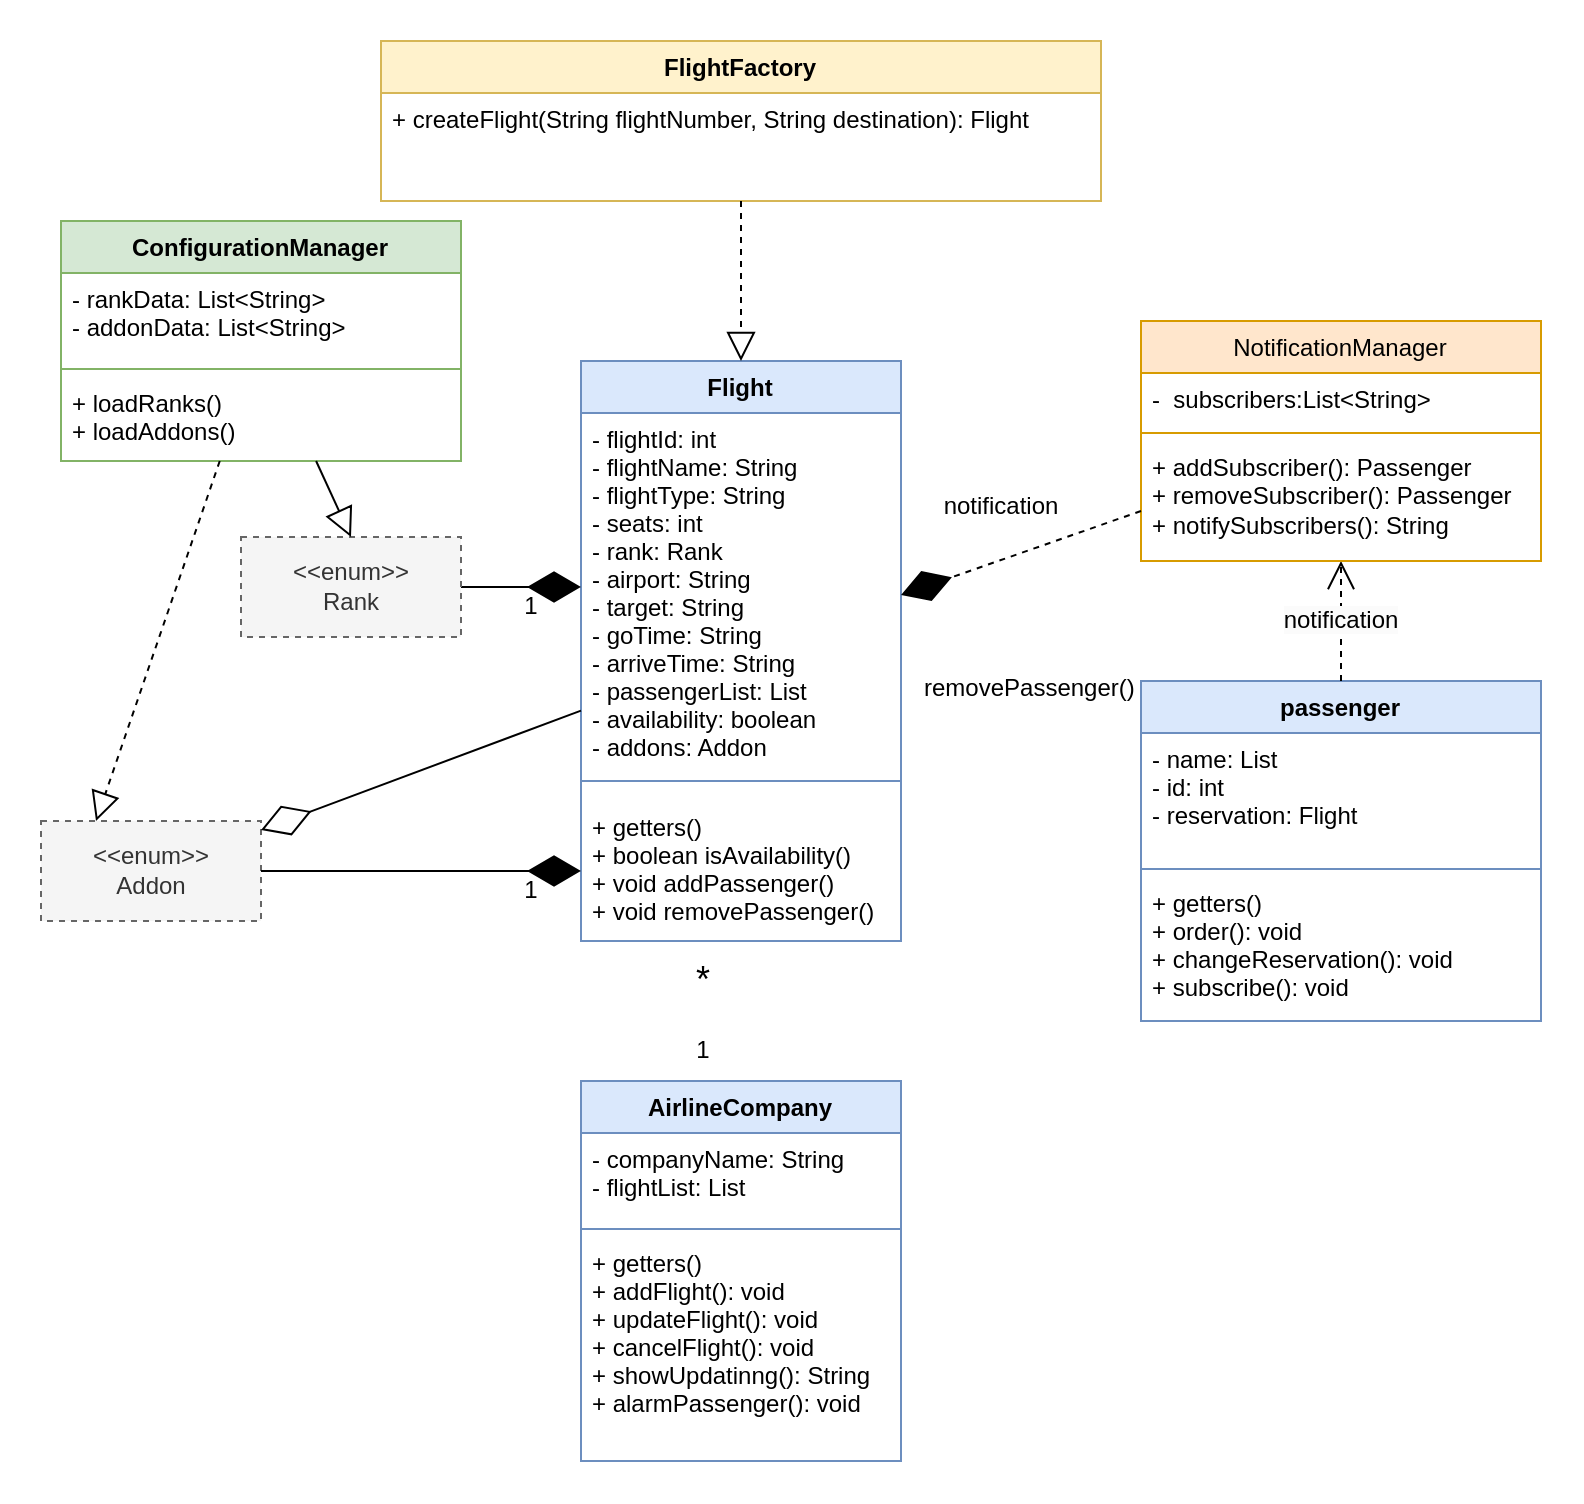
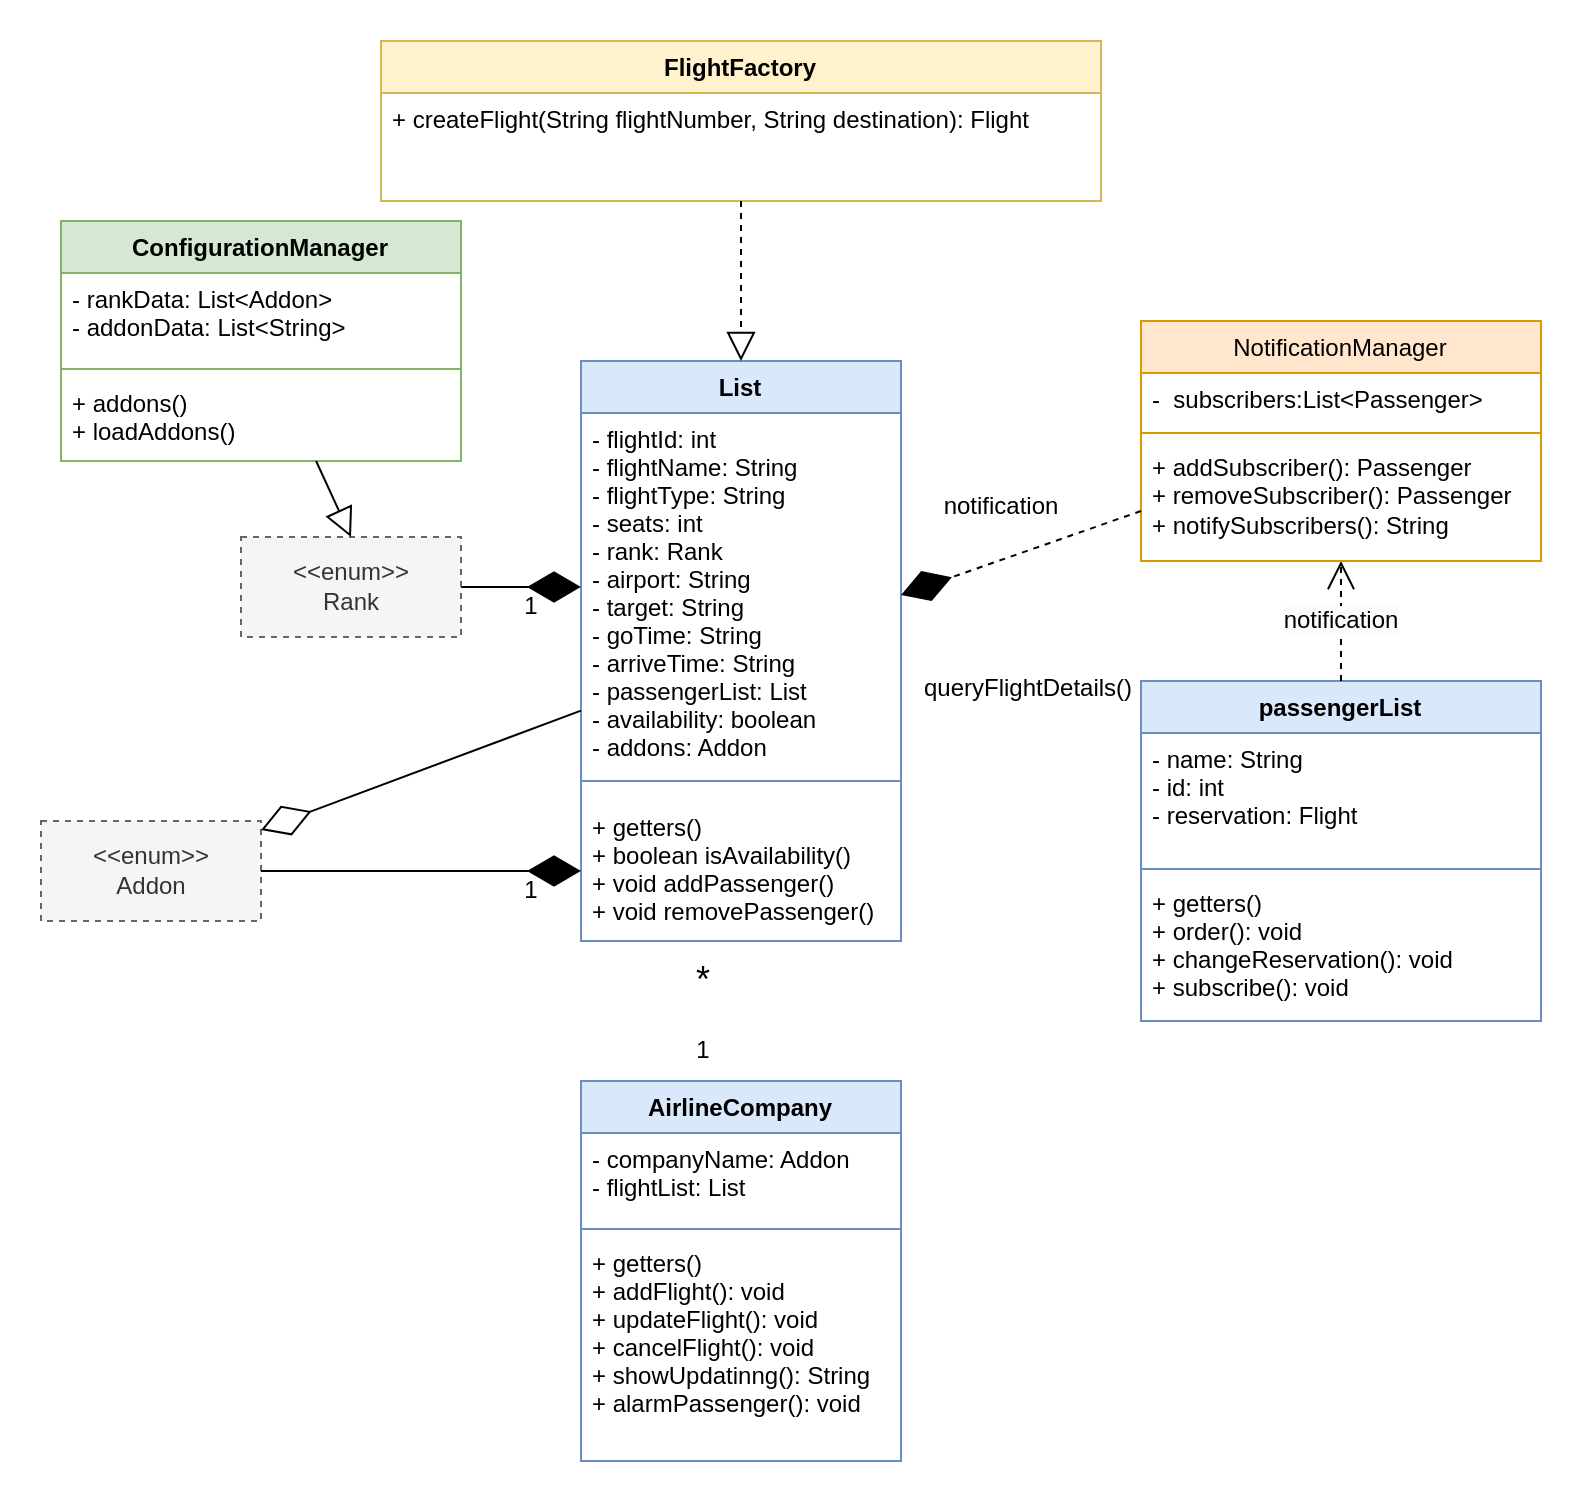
- <mxCell id="35" value="- rankData: List&amp;lt;String&amp;gt;&lt;div&gt;-&amp;nbsp;addonData: List&amp;lt;String&amp;gt;&lt;/div&gt;" style="text;strokeColor=none;fillColor=none;align=left;verticalAlign=top;spacingLeft=4;spacingRight=4;overflow=hidden;rotatable=0;points=[[0,0.5],[1,0.5]];portConstraint=eastwest;whiteSpace=wrap;html=1;" vertex="1" parent="34"><mxGeometry y="26" width="200" height="44" as="geometry" /></mxCell>
+ <mxCell id="35" value="- rankData: List&amp;lt;Addon&amp;gt;&lt;div&gt;-&amp;nbsp;addonData: List&amp;lt;String&amp;gt;&lt;/div&gt;" style="text;strokeColor=none;fillColor=none;align=left;verticalAlign=top;spacingLeft=4;spacingRight=4;overflow=hidden;rotatable=0;points=[[0,0.5],[1,0.5]];portConstraint=eastwest;whiteSpace=wrap;html=1;" vertex="1" parent="34"><mxGeometry y="26" width="200" height="44" as="geometry" /></mxCell>
- <mxCell id="2" value="Flight" style="swimlane;fontStyle=1;align=center;verticalAlign=top;childLayout=stackLayout;horizontal=1;startSize=26;horizontalStack=0;resizeParent=1;resizeParentMax=0;resizeLast=0;collapsible=1;marginBottom=0;fillColor=#dae8fc;strokeColor=#6c8ebf;" vertex="1" parent="1"><mxGeometry x="290" y="180" width="160" height="290" as="geometry"><mxRectangle x="300" y="310" width="100" height="30" as="alternateBounds" /></mxGeometry></mxCell>
+ <mxCell id="2" value="List" style="swimlane;fontStyle=1;align=center;verticalAlign=top;childLayout=stackLayout;horizontal=1;startSize=26;horizontalStack=0;resizeParent=1;resizeParentMax=0;resizeLast=0;collapsible=1;marginBottom=0;fillColor=#dae8fc;strokeColor=#6c8ebf;" vertex="1" parent="1"><mxGeometry x="290" y="180" width="160" height="290" as="geometry"><mxRectangle x="300" y="310" width="100" height="30" as="alternateBounds" /></mxGeometry></mxCell>
- <mxCell id="24" value="-&amp;nbsp; subscribers:List&amp;lt;String&amp;gt;" style="text;strokeColor=none;fillColor=none;align=left;verticalAlign=top;spacingLeft=4;spacingRight=4;overflow=hidden;rotatable=0;points=[[0,0.5],[1,0.5]];portConstraint=eastwest;whiteSpace=wrap;html=1;" vertex="1" parent="23"><mxGeometry y="26" width="200" height="26" as="geometry" /></mxCell>
+ <mxCell id="24" value="-&amp;nbsp; subscribers:List&amp;lt;Passenger&amp;gt;" style="text;strokeColor=none;fillColor=none;align=left;verticalAlign=top;spacingLeft=4;spacingRight=4;overflow=hidden;rotatable=0;points=[[0,0.5],[1,0.5]];portConstraint=eastwest;whiteSpace=wrap;html=1;" vertex="1" parent="23"><mxGeometry y="26" width="200" height="26" as="geometry" /></mxCell>
- <mxCell id="37" value="+ loadRanks()&lt;div&gt;+&amp;nbsp;&lt;span style=&quot;background-color: initial;&quot;&gt;loadAddons()&lt;/span&gt;&lt;/div&gt;" style="text;strokeColor=none;fillColor=none;align=left;verticalAlign=top;spacingLeft=4;spacingRight=4;overflow=hidden;rotatable=0;points=[[0,0.5],[1,0.5]];portConstraint=eastwest;whiteSpace=wrap;html=1;" vertex="1" parent="34"><mxGeometry y="78" width="200" height="42" as="geometry" /></mxCell>
+ <mxCell id="37" value="+ addons()&lt;div&gt;+&amp;nbsp;&lt;span style=&quot;background-color: initial;&quot;&gt;loadAddons()&lt;/span&gt;&lt;/div&gt;" style="text;strokeColor=none;fillColor=none;align=left;verticalAlign=top;spacingLeft=4;spacingRight=4;overflow=hidden;rotatable=0;points=[[0,0.5],[1,0.5]];portConstraint=eastwest;whiteSpace=wrap;html=1;" vertex="1" parent="34"><mxGeometry y="78" width="200" height="42" as="geometry" /></mxCell>
- <mxCell id="38" value="" style="endArrow=block;dashed=1;endFill=0;endSize=12;html=1;rounded=0;entryX=0.25;entryY=0;entryDx=0;entryDy=0;" edge="1" parent="1" source="34" target="20"><mxGeometry width="160" relative="1" as="geometry"><mxPoint x="340" y="300" as="sourcePoint" /><mxPoint x="500" y="300" as="targetPoint" /></mxGeometry></mxCell>
- <mxCell id="33" value="removePassenger()" style="text;whiteSpace=wrap;html=1;" vertex="1" parent="1"><mxGeometry x="460" y="330" width="120" height="30" as="geometry" /></mxCell>
+ <mxCell id="33" value="queryFlightDetails()" style="text;whiteSpace=wrap;html=1;" vertex="1" parent="1"><mxGeometry x="460" y="330" width="120" height="30" as="geometry" /></mxCell>
- <mxCell id="15" value="passenger" style="swimlane;fontStyle=1;align=center;verticalAlign=top;childLayout=stackLayout;horizontal=1;startSize=26;horizontalStack=0;resizeParent=1;resizeParentMax=0;resizeLast=0;collapsible=1;marginBottom=0;fontSize=12;fillColor=#dae8fc;strokeColor=#6c8ebf;" vertex="1" parent="1"><mxGeometry x="570" y="340" width="200" height="170" as="geometry" /></mxCell>
+ <mxCell id="15" value="passengerList" style="swimlane;fontStyle=1;align=center;verticalAlign=top;childLayout=stackLayout;horizontal=1;startSize=26;horizontalStack=0;resizeParent=1;resizeParentMax=0;resizeLast=0;collapsible=1;marginBottom=0;fontSize=12;fillColor=#dae8fc;strokeColor=#6c8ebf;" vertex="1" parent="1"><mxGeometry x="570" y="340" width="200" height="170" as="geometry" /></mxCell>
- <mxCell id="16" value="- name: List&#10;- id: int&#10;- reservation: Flight" style="text;strokeColor=none;fillColor=none;align=left;verticalAlign=top;spacingLeft=4;spacingRight=4;overflow=hidden;rotatable=0;points=[[0,0.5],[1,0.5]];portConstraint=eastwest;fontSize=12;" vertex="1" parent="15"><mxGeometry y="26" width="200" height="64" as="geometry" /></mxCell>
+ <mxCell id="16" value="- name: String&#10;- id: int&#10;- reservation: Flight" style="text;strokeColor=none;fillColor=none;align=left;verticalAlign=top;spacingLeft=4;spacingRight=4;overflow=hidden;rotatable=0;points=[[0,0.5],[1,0.5]];portConstraint=eastwest;fontSize=12;" vertex="1" parent="15"><mxGeometry y="26" width="200" height="64" as="geometry" /></mxCell>
- <mxCell id="9" value="- companyName: String&#10;- flightList: List" style="text;strokeColor=none;fillColor=none;align=left;verticalAlign=top;spacingLeft=4;spacingRight=4;overflow=hidden;rotatable=0;points=[[0,0.5],[1,0.5]];portConstraint=eastwest;" vertex="1" parent="8"><mxGeometry y="26" width="160" height="44" as="geometry" /></mxCell>
+ <mxCell id="9" value="- companyName: Addon&#10;- flightList: List" style="text;strokeColor=none;fillColor=none;align=left;verticalAlign=top;spacingLeft=4;spacingRight=4;overflow=hidden;rotatable=0;points=[[0,0.5],[1,0.5]];portConstraint=eastwest;" vertex="1" parent="8"><mxGeometry y="26" width="160" height="44" as="geometry" /></mxCell>
